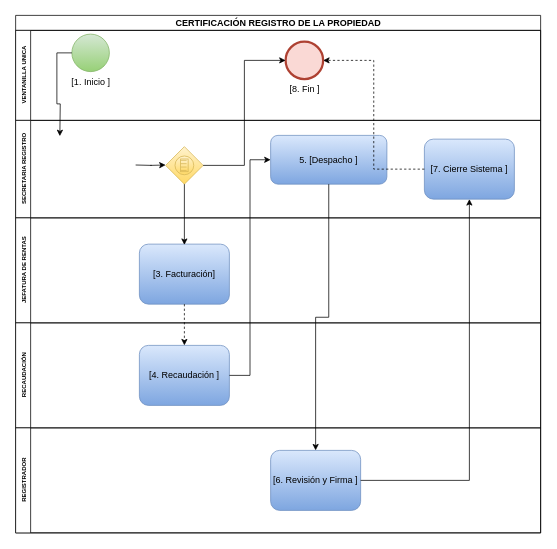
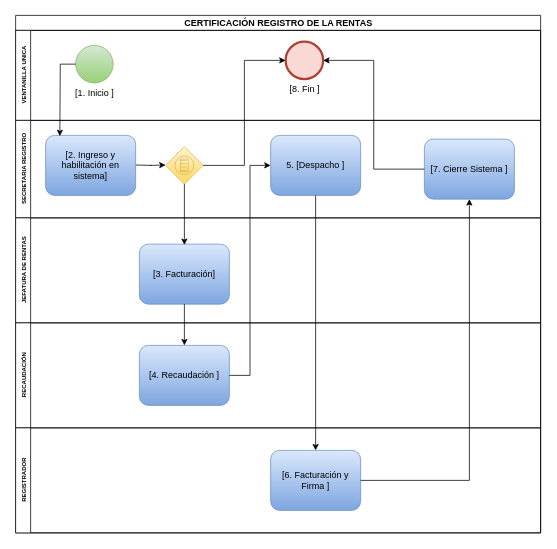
- <mxCell id="2" value="CERTIFICACIÓN REGISTRO DE LA PROPIEDAD" style="swimlane;html=1;childLayout=stackLayout;resizeParent=1;resizeParentMax=0;horizontal=1;startSize=20;horizontalStack=0;" vertex="1" parent="1"><mxGeometry x="20" y="20" width="700" height="690" as="geometry" /></mxCell>
+ <mxCell id="2" value="CERTIFICACIÓN REGISTRO DE LA RENTAS" style="swimlane;html=1;childLayout=stackLayout;resizeParent=1;resizeParentMax=0;horizontal=1;startSize=20;horizontalStack=0;" vertex="1" parent="1"><mxGeometry x="20" y="20" width="700" height="690" as="geometry" /></mxCell>
- <mxCell id="4" value="[1. Inicio ]" style="shape=mxgraph.bpmn.shape;html=1;verticalLabelPosition=bottom;labelBackgroundColor=#ffffff;verticalAlign=top;align=center;perimeter=ellipsePerimeter;outlineConnect=0;outline=standard;symbol=general;fillColor=#d5e8d4;strokeColor=#82b366;gradientColor=#97d077;" vertex="1" parent="3"><mxGeometry x="75" y="5" width="50" height="50" as="geometry" /></mxCell>
+ <mxCell id="4" value="[1. Inicio ]" style="shape=mxgraph.bpmn.shape;html=1;verticalLabelPosition=bottom;labelBackgroundColor=#ffffff;verticalAlign=top;align=center;perimeter=ellipsePerimeter;outlineConnect=0;outline=standard;symbol=general;fillColor=#d5e8d4;strokeColor=#82b366;gradientColor=#97d077;" vertex="1" parent="3"><mxGeometry x="80" y="20" width="50" height="50" as="geometry" /></mxCell>
- <mxCell id="25" value="" style="edgeStyle=orthogonalEdgeStyle;rounded=0;orthogonalLoop=1;jettySize=auto;html=1;entryX=1;entryY=0.5;entryDx=0;entryDy=0;dashed=1;" edge="1" parent="2" source="8" target="5"><mxGeometry relative="1" as="geometry"><mxPoint x="590" y="75" as="targetPoint" /></mxGeometry></mxCell>
+ <mxCell id="25" value="" style="edgeStyle=orthogonalEdgeStyle;rounded=0;orthogonalLoop=1;jettySize=auto;html=1;entryX=1;entryY=0.5;entryDx=0;entryDy=0;" edge="1" parent="2" source="8" target="5"><mxGeometry relative="1" as="geometry"><mxPoint x="590" y="75" as="targetPoint" /></mxGeometry></mxCell>
- <mxCell id="11" value="5. [Despacho ]" style="shape=ext;rounded=1;html=1;whiteSpace=wrap;gradientColor=#7ea6e0;fillColor=#dae8fc;strokeColor=#6c8ebf;" vertex="1" parent="6"><mxGeometry x="340" y="20" width="155" height="65" as="geometry" /></mxCell>
+ <mxCell id="11" value="5. [Despacho ]" style="shape=ext;rounded=1;html=1;whiteSpace=wrap;gradientColor=#7ea6e0;fillColor=#dae8fc;strokeColor=#6c8ebf;" vertex="1" parent="6"><mxGeometry x="340" y="20" width="120" height="80" as="geometry" /></mxCell>
+ <mxCell id="9" value="[2. Ingreso y habilitación en sistema]" style="shape=ext;rounded=1;html=1;whiteSpace=wrap;gradientColor=#7ea6e0;fillColor=#dae8fc;strokeColor=#6c8ebf;" vertex="1" parent="6"><mxGeometry x="40" y="20" width="120" height="80" as="geometry" /></mxCell>
- <mxCell id="21" value="" style="edgeStyle=orthogonalEdgeStyle;rounded=0;orthogonalLoop=1;jettySize=auto;html=1;entryX=0.5;entryY=0;entryDx=0;entryDy=0;dashed=1;" edge="1" parent="2" source="13" target="15"><mxGeometry relative="1" as="geometry"><mxPoint x="340" y="410" as="targetPoint" /></mxGeometry></mxCell>
+ <mxCell id="21" value="" style="edgeStyle=orthogonalEdgeStyle;rounded=0;orthogonalLoop=1;jettySize=auto;html=1;entryX=0.5;entryY=0;entryDx=0;entryDy=0;" edge="1" parent="2" source="13" target="15"><mxGeometry relative="1" as="geometry"><mxPoint x="340" y="410" as="targetPoint" /></mxGeometry></mxCell>
- <mxCell id="20" value="[6. Revisión y Firma ]" style="shape=ext;rounded=1;html=1;whiteSpace=wrap;gradientColor=#7ea6e0;fillColor=#dae8fc;strokeColor=#6c8ebf;" vertex="1" parent="19"><mxGeometry x="340" y="30" width="120" height="80" as="geometry" /></mxCell>
+ <mxCell id="20" value="[6. Facturación y Firma ]" style="shape=ext;rounded=1;html=1;whiteSpace=wrap;gradientColor=#7ea6e0;fillColor=#dae8fc;strokeColor=#6c8ebf;" vertex="1" parent="19"><mxGeometry x="340" y="30" width="120" height="80" as="geometry" /></mxCell>
